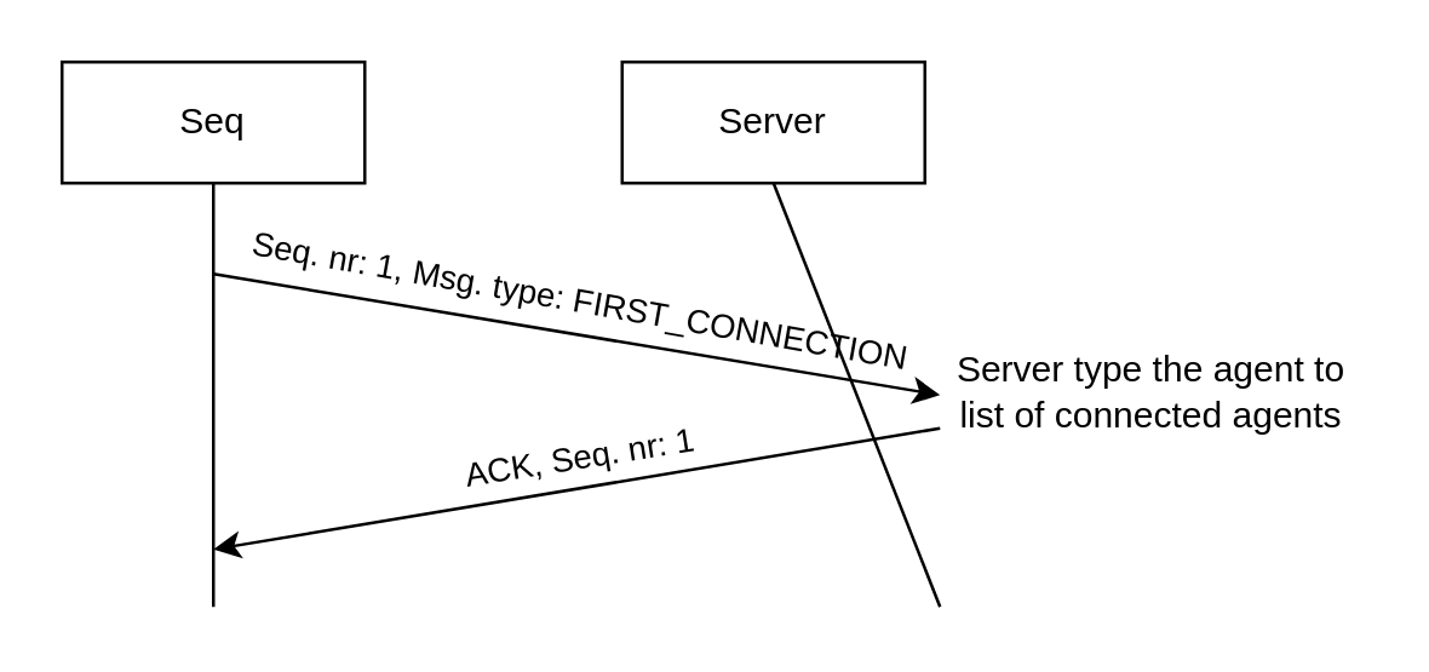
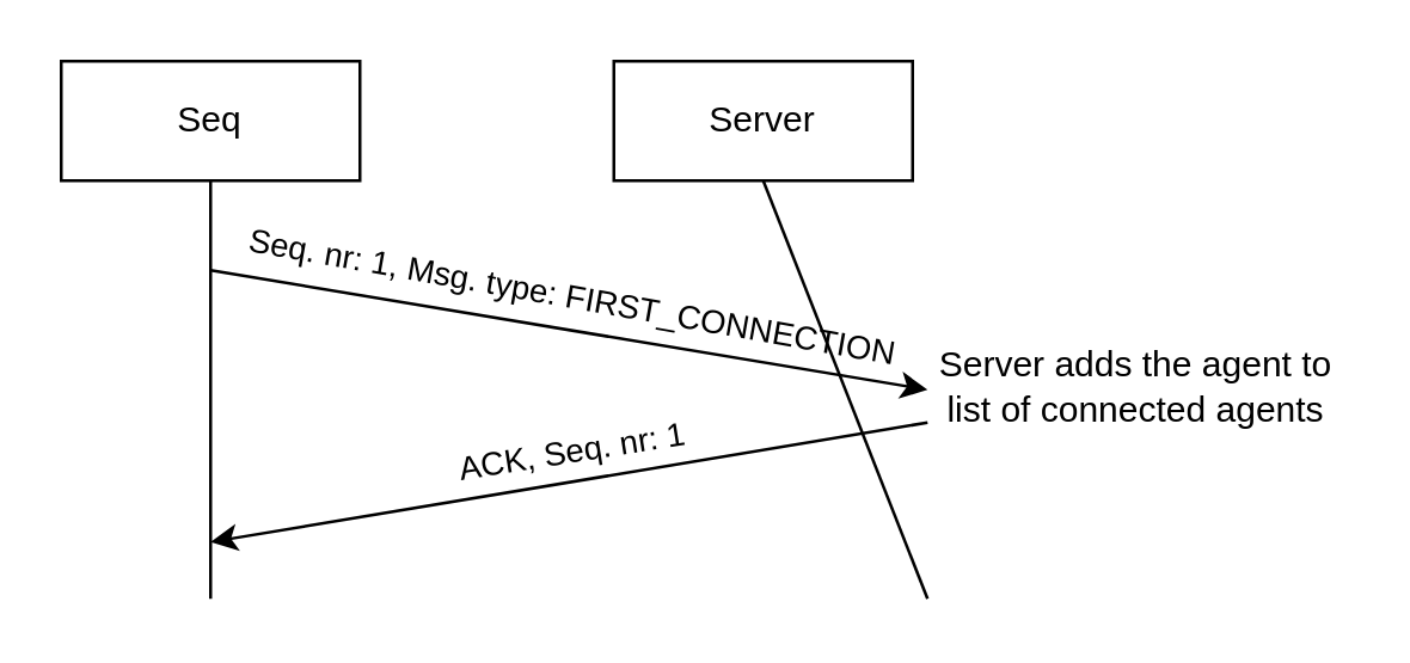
- <mxCell id="8" value="Server type the agent to list of connected agents" style="text;html=1;align=center;verticalAlign=middle;whiteSpace=wrap;rounded=0;" vertex="1" parent="1"><mxGeometry x="310" y="114" width="140" height="30" as="geometry" /></mxCell>
+ <mxCell id="8" value="Server adds the agent to list of connected agents" style="text;html=1;align=center;verticalAlign=middle;whiteSpace=wrap;rounded=0;" vertex="1" parent="1"><mxGeometry x="310" y="114" width="140" height="30" as="geometry" /></mxCell>
